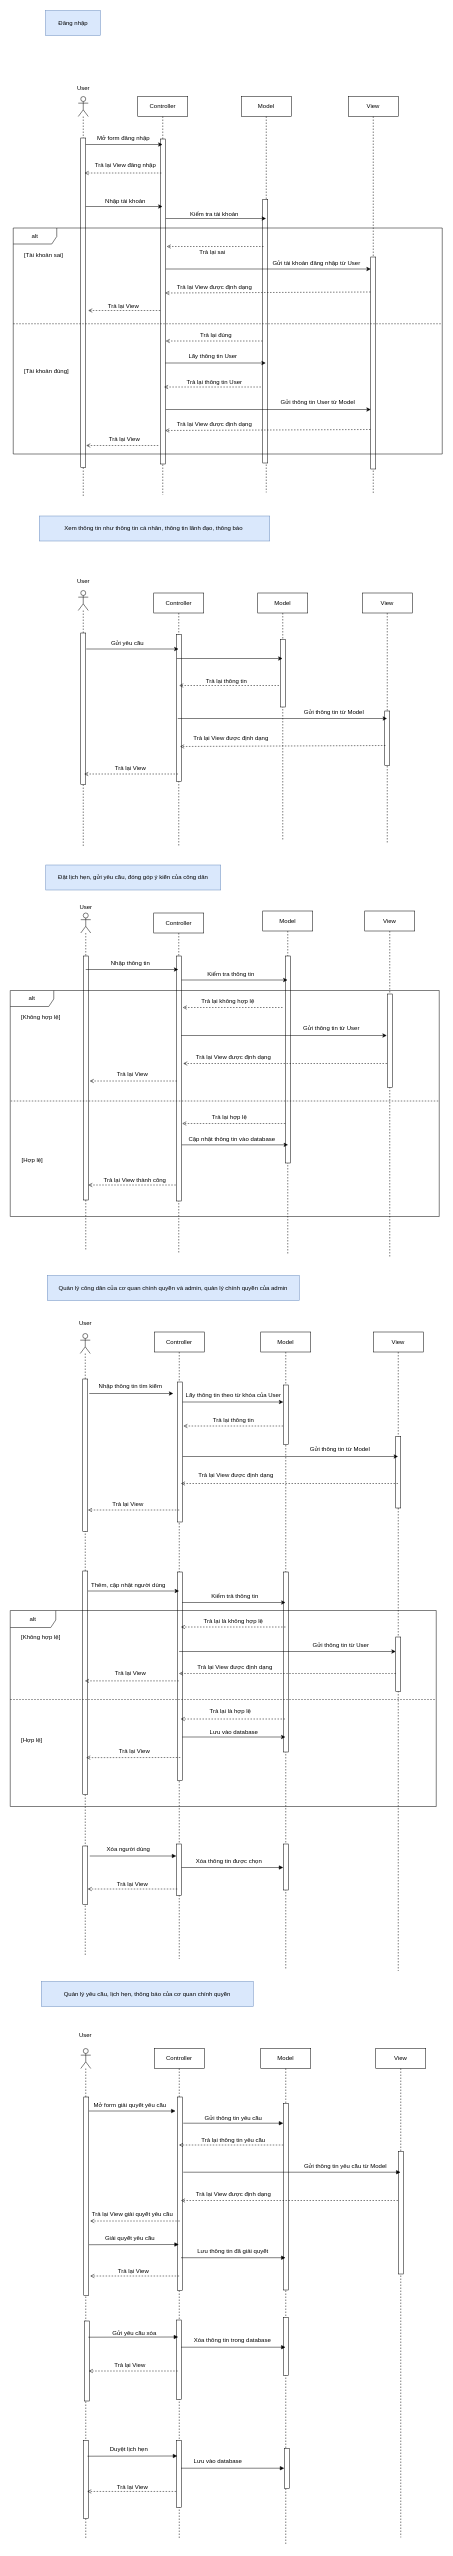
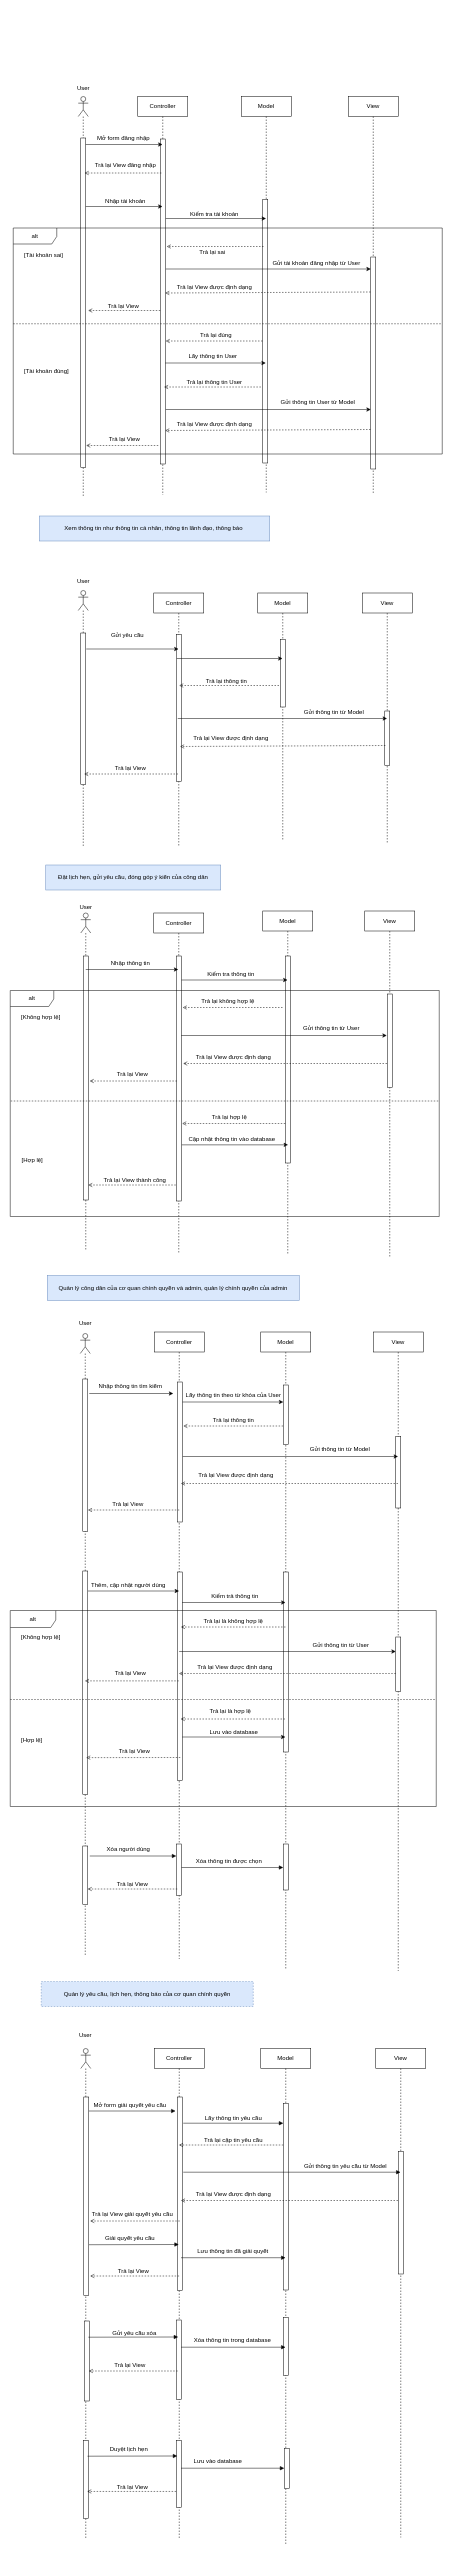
- <mxCell id="51" value="Đăng nhập" style="html=1;whiteSpace=wrap;fillColor=#dae8fc;strokeColor=#6c8ebf;" vertex="1" parent="1"><mxGeometry x="90.5" y="20" width="110" height="50" as="geometry" /></mxCell>
- <mxCell id="54" value="Gửi yêu cầu" style="text;html=1;align=center;verticalAlign=middle;resizable=0;points=[];autosize=1;strokeColor=none;fillColor=none;" vertex="1" parent="1"><mxGeometry x="212" y="1272" width="83" height="26" as="geometry" /></mxCell>
+ <mxCell id="54" value="Gửi yêu cầu" style="text;html=1;align=center;verticalAlign=middle;resizable=0;points=[];autosize=1;strokeColor=none;fillColor=none;" vertex="1" parent="1"><mxGeometry x="212" y="1257" width="83" height="26" as="geometry" /></mxCell>
- <mxCell id="166" value="Quản lý yêu cầu, lịch hẹn, thông báo của cơ quan chính quyền" style="html=1;whiteSpace=wrap;fillColor=#dae8fc;strokeColor=#6c8ebf;" vertex="1" parent="1"><mxGeometry x="82" y="3962" width="424" height="50" as="geometry" /></mxCell>
+ <mxCell id="166" value="Quản lý yêu cầu, lịch hẹn, thông báo của cơ quan chính quyền" style="html=1;whiteSpace=wrap;fillColor=#dae8fc;strokeColor=#6c8ebf;dashed=1;" vertex="1" parent="1"><mxGeometry x="82" y="3962" width="424" height="50" as="geometry" /></mxCell>
- <mxCell id="170" value="Gửi thông tin yêu cầu" style="text;html=1;align=center;verticalAlign=middle;resizable=0;points=[];autosize=1;strokeColor=none;fillColor=none;" vertex="1" parent="1"><mxGeometry x="400" y="4222" width="132" height="26" as="geometry" /></mxCell>
+ <mxCell id="170" value="Lấy thông tin yêu cầu" style="text;html=1;align=center;verticalAlign=middle;resizable=0;points=[];autosize=1;strokeColor=none;fillColor=none;" vertex="1" parent="1"><mxGeometry x="400" y="4222" width="132" height="26" as="geometry" /></mxCell>
- <mxCell id="174" value="Trả lại thông tin yêu cầu" style="text;html=1;align=center;verticalAlign=middle;resizable=0;points=[];autosize=1;strokeColor=none;fillColor=none;" vertex="1" parent="1"><mxGeometry x="393" y="4267" width="146" height="26" as="geometry" /></mxCell>
+ <mxCell id="174" value="Trả lại cập tin yêu cầu" style="text;html=1;align=center;verticalAlign=middle;resizable=0;points=[];autosize=1;strokeColor=none;fillColor=none;" vertex="1" parent="1"><mxGeometry x="393" y="4267" width="146" height="26" as="geometry" /></mxCell>
